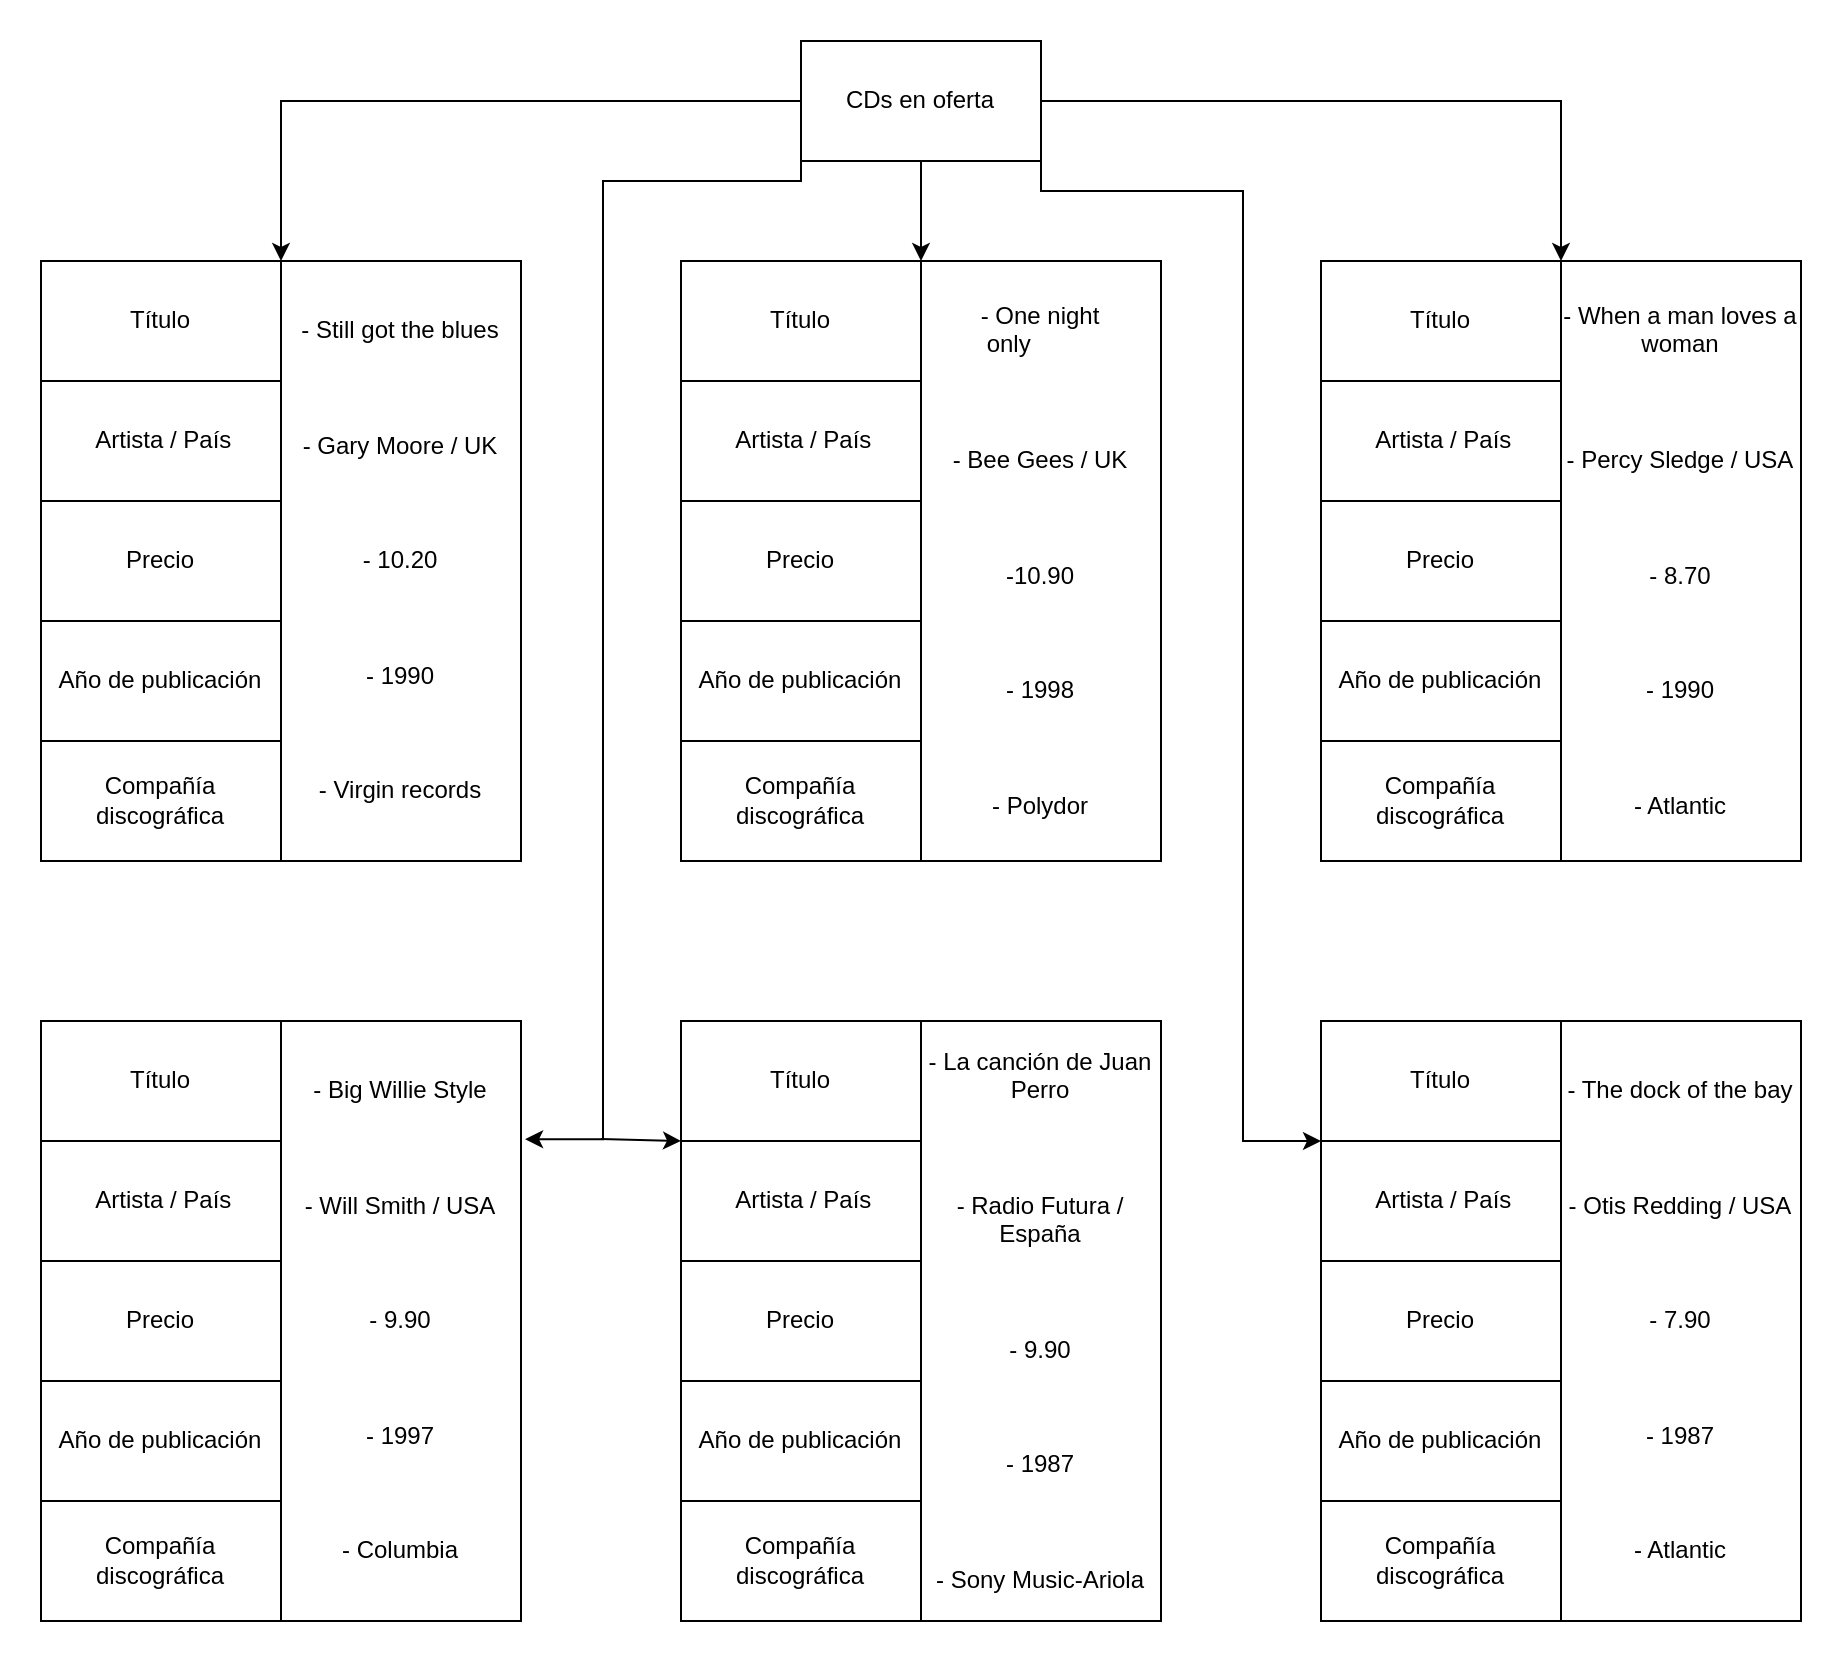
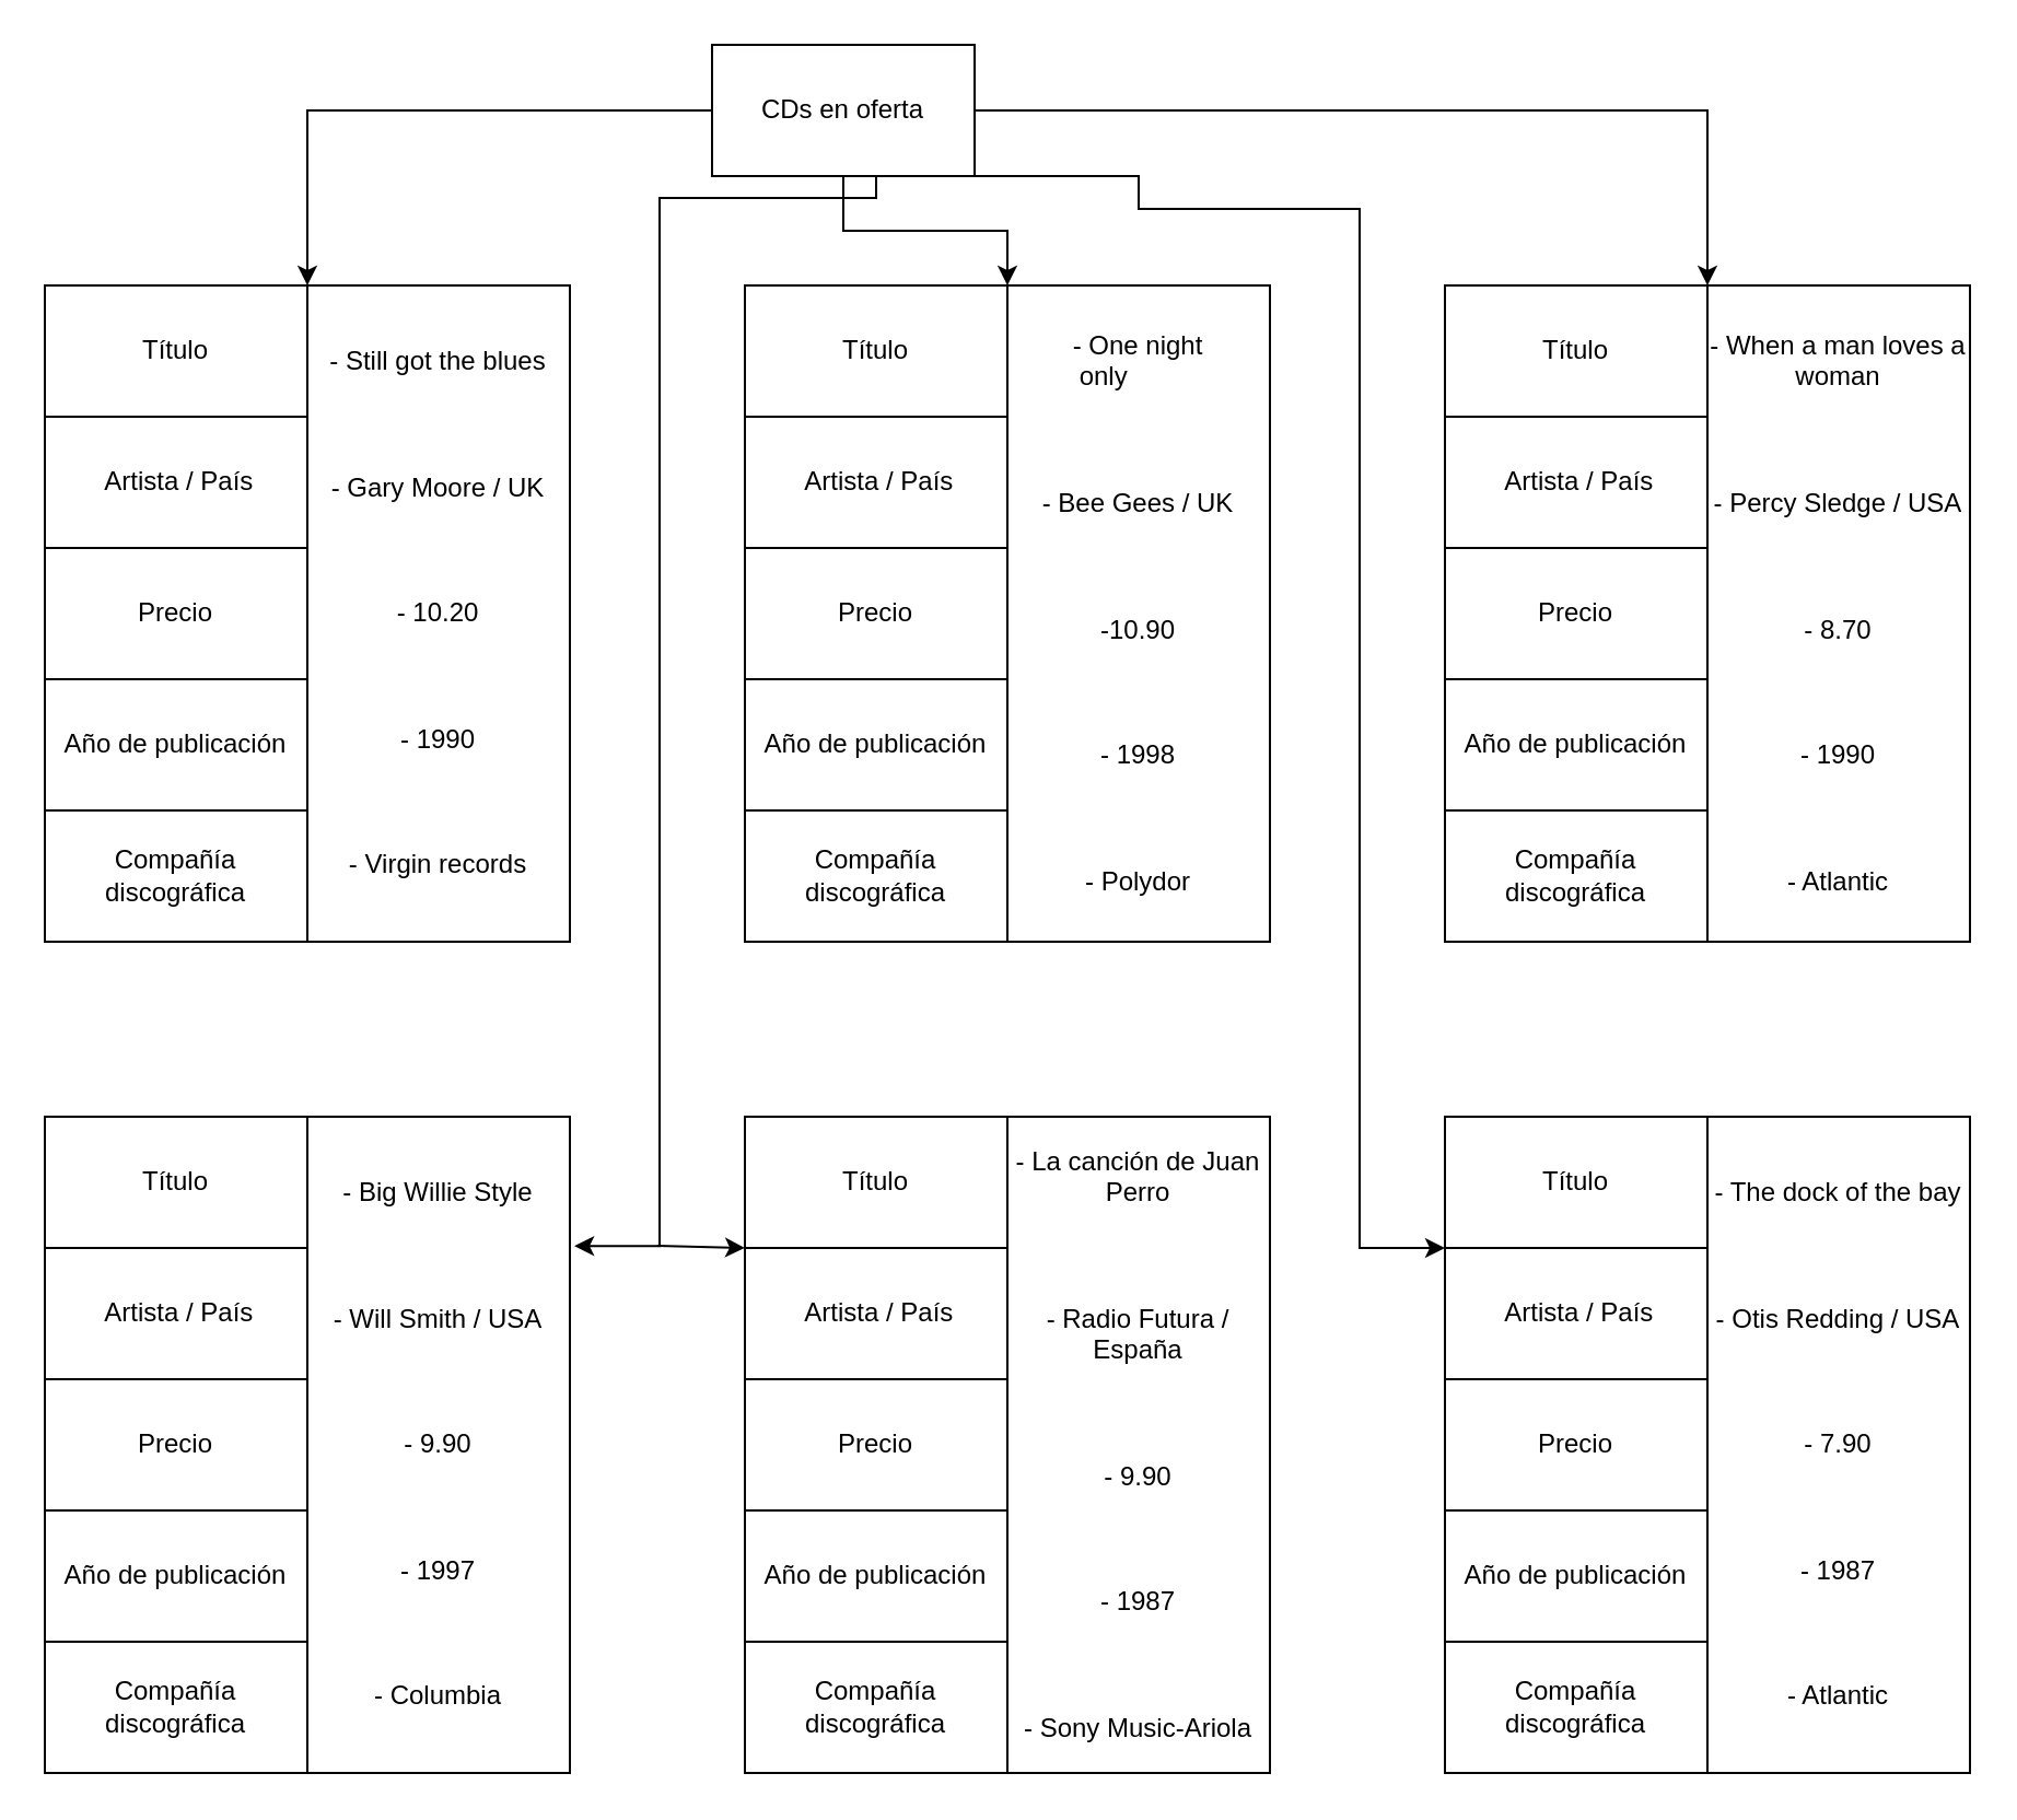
- <mxCell id="7" value="CDs en oferta" style="rounded=0;whiteSpace=wrap;html=1;" vertex="1" parent="1"><mxGeometry x="400" y="20" width="120" height="60" as="geometry" /></mxCell>
+ <mxCell id="7" value="CDs en oferta" style="rounded=0;whiteSpace=wrap;html=1;" vertex="1" parent="1"><mxGeometry x="325" y="20" width="120" height="60" as="geometry" /></mxCell>
